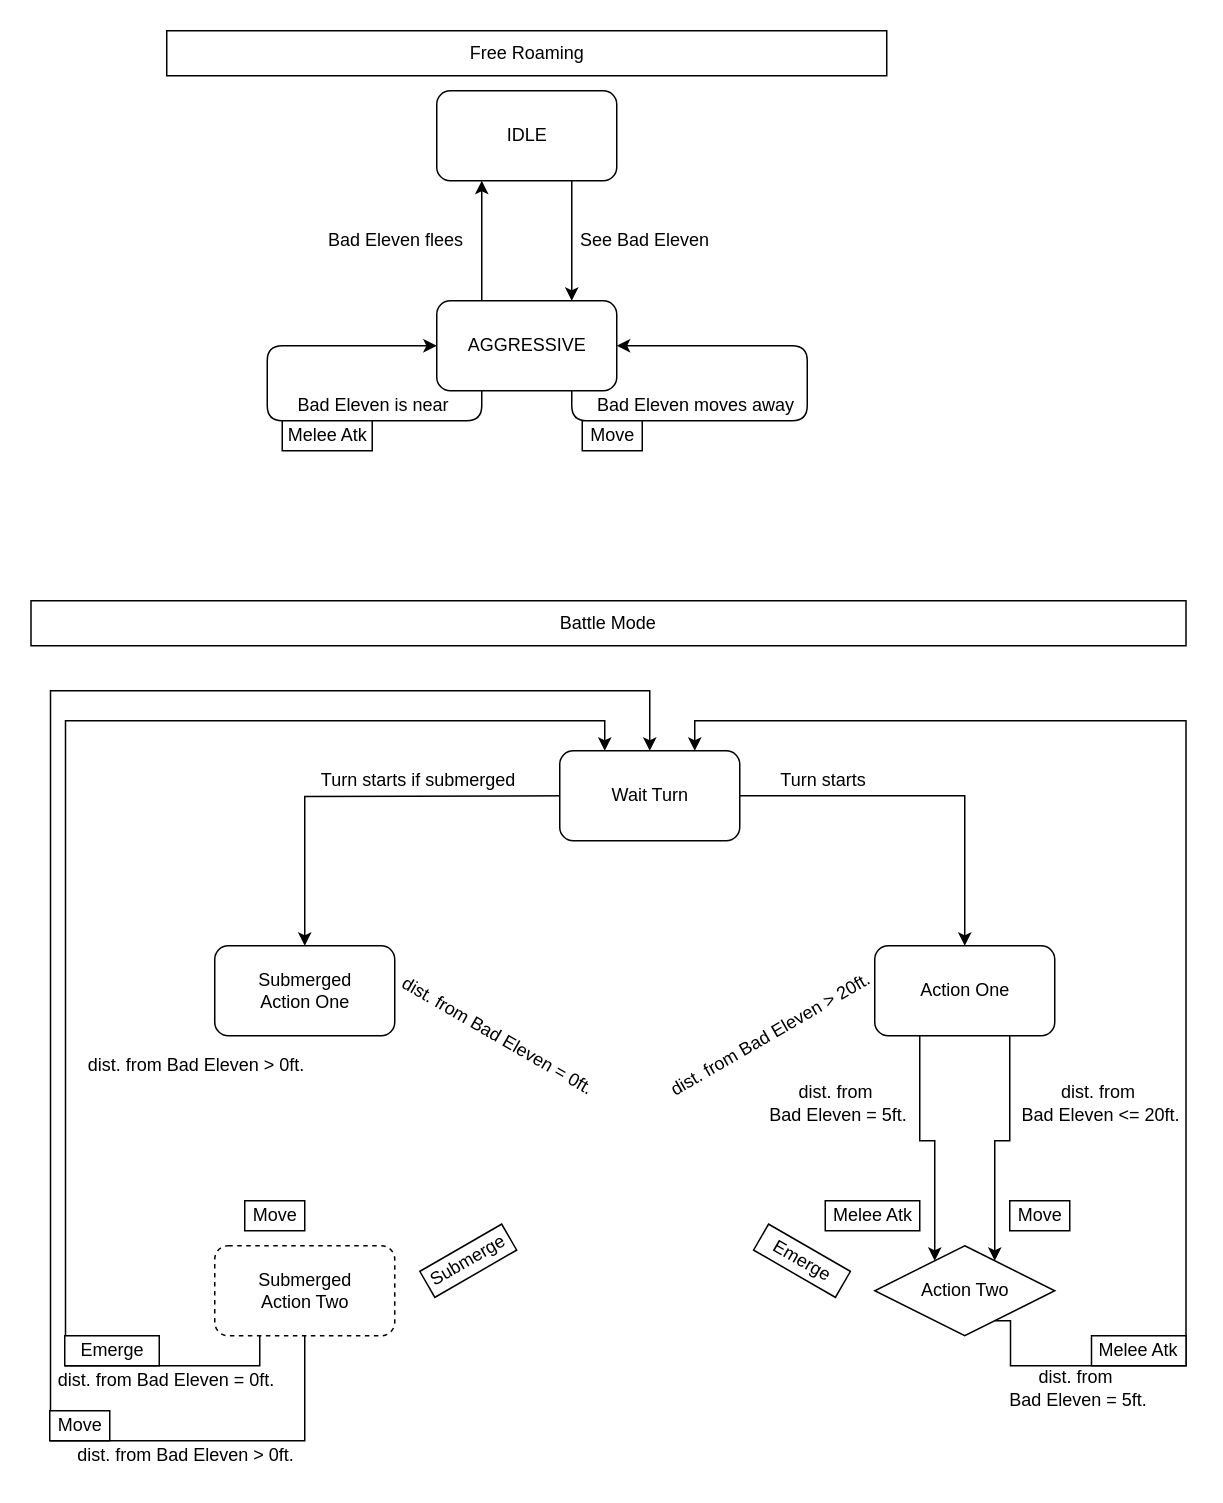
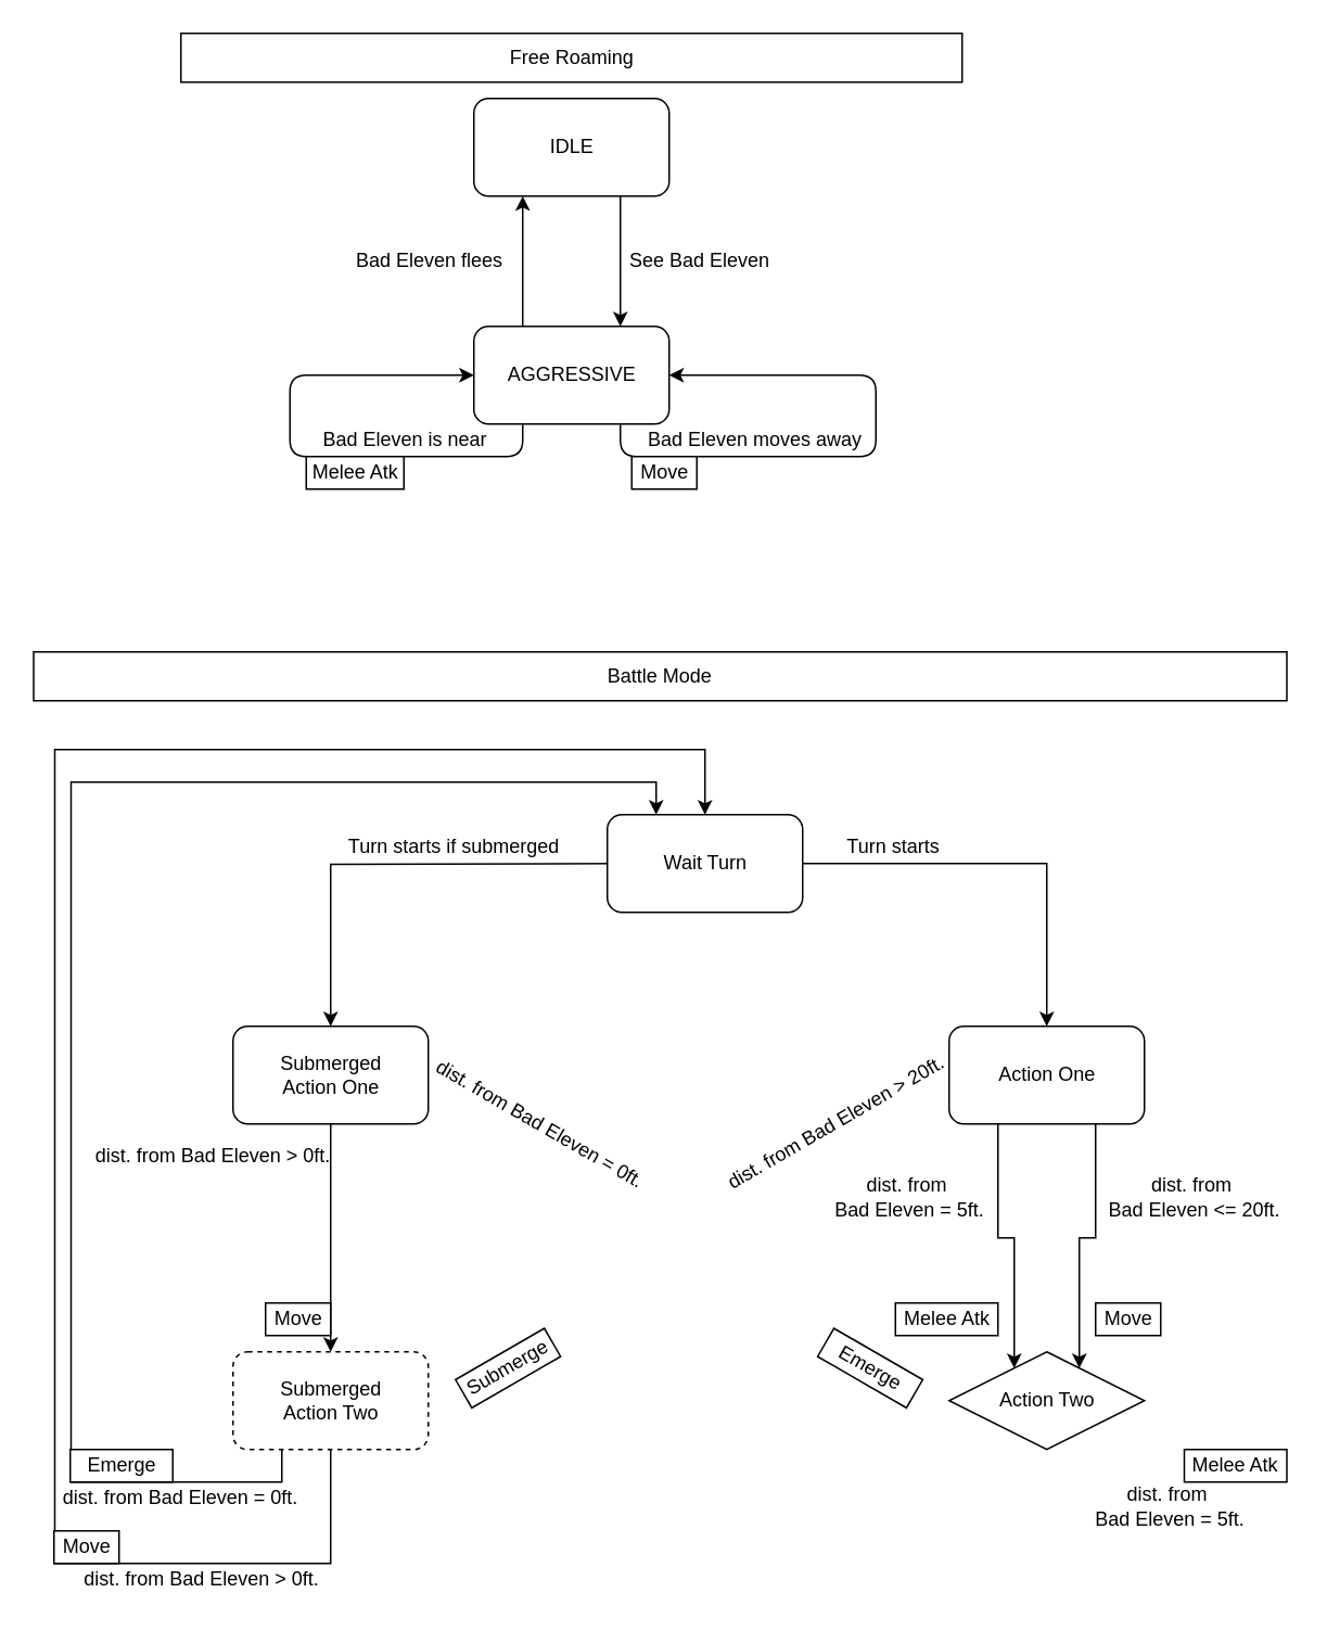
- <mxCell id="22" style="edgeStyle=orthogonalEdgeStyle;rounded=0;orthogonalLoop=1;jettySize=auto;html=1;exitX=0.75;exitY=1;exitDx=0;exitDy=0;entryX=0.75;entryY=0;entryDx=0;entryDy=0;" edge="1" parent="1" source="23" target="21"><mxGeometry relative="1" as="geometry"><Array as="points"><mxPoint x="673" y="910" /><mxPoint x="790" y="910" /><mxPoint x="790" y="480" /><mxPoint x="463" y="480" /></Array></mxGeometry></mxCell>
+ <mxCell id="24" style="edgeStyle=orthogonalEdgeStyle;rounded=0;orthogonalLoop=1;jettySize=auto;html=1;exitX=0.5;exitY=1;exitDx=0;exitDy=0;entryX=0.5;entryY=0;entryDx=0;entryDy=0;" edge="1" parent="1" source="25" target="28"><mxGeometry relative="1" as="geometry" /></mxCell>
